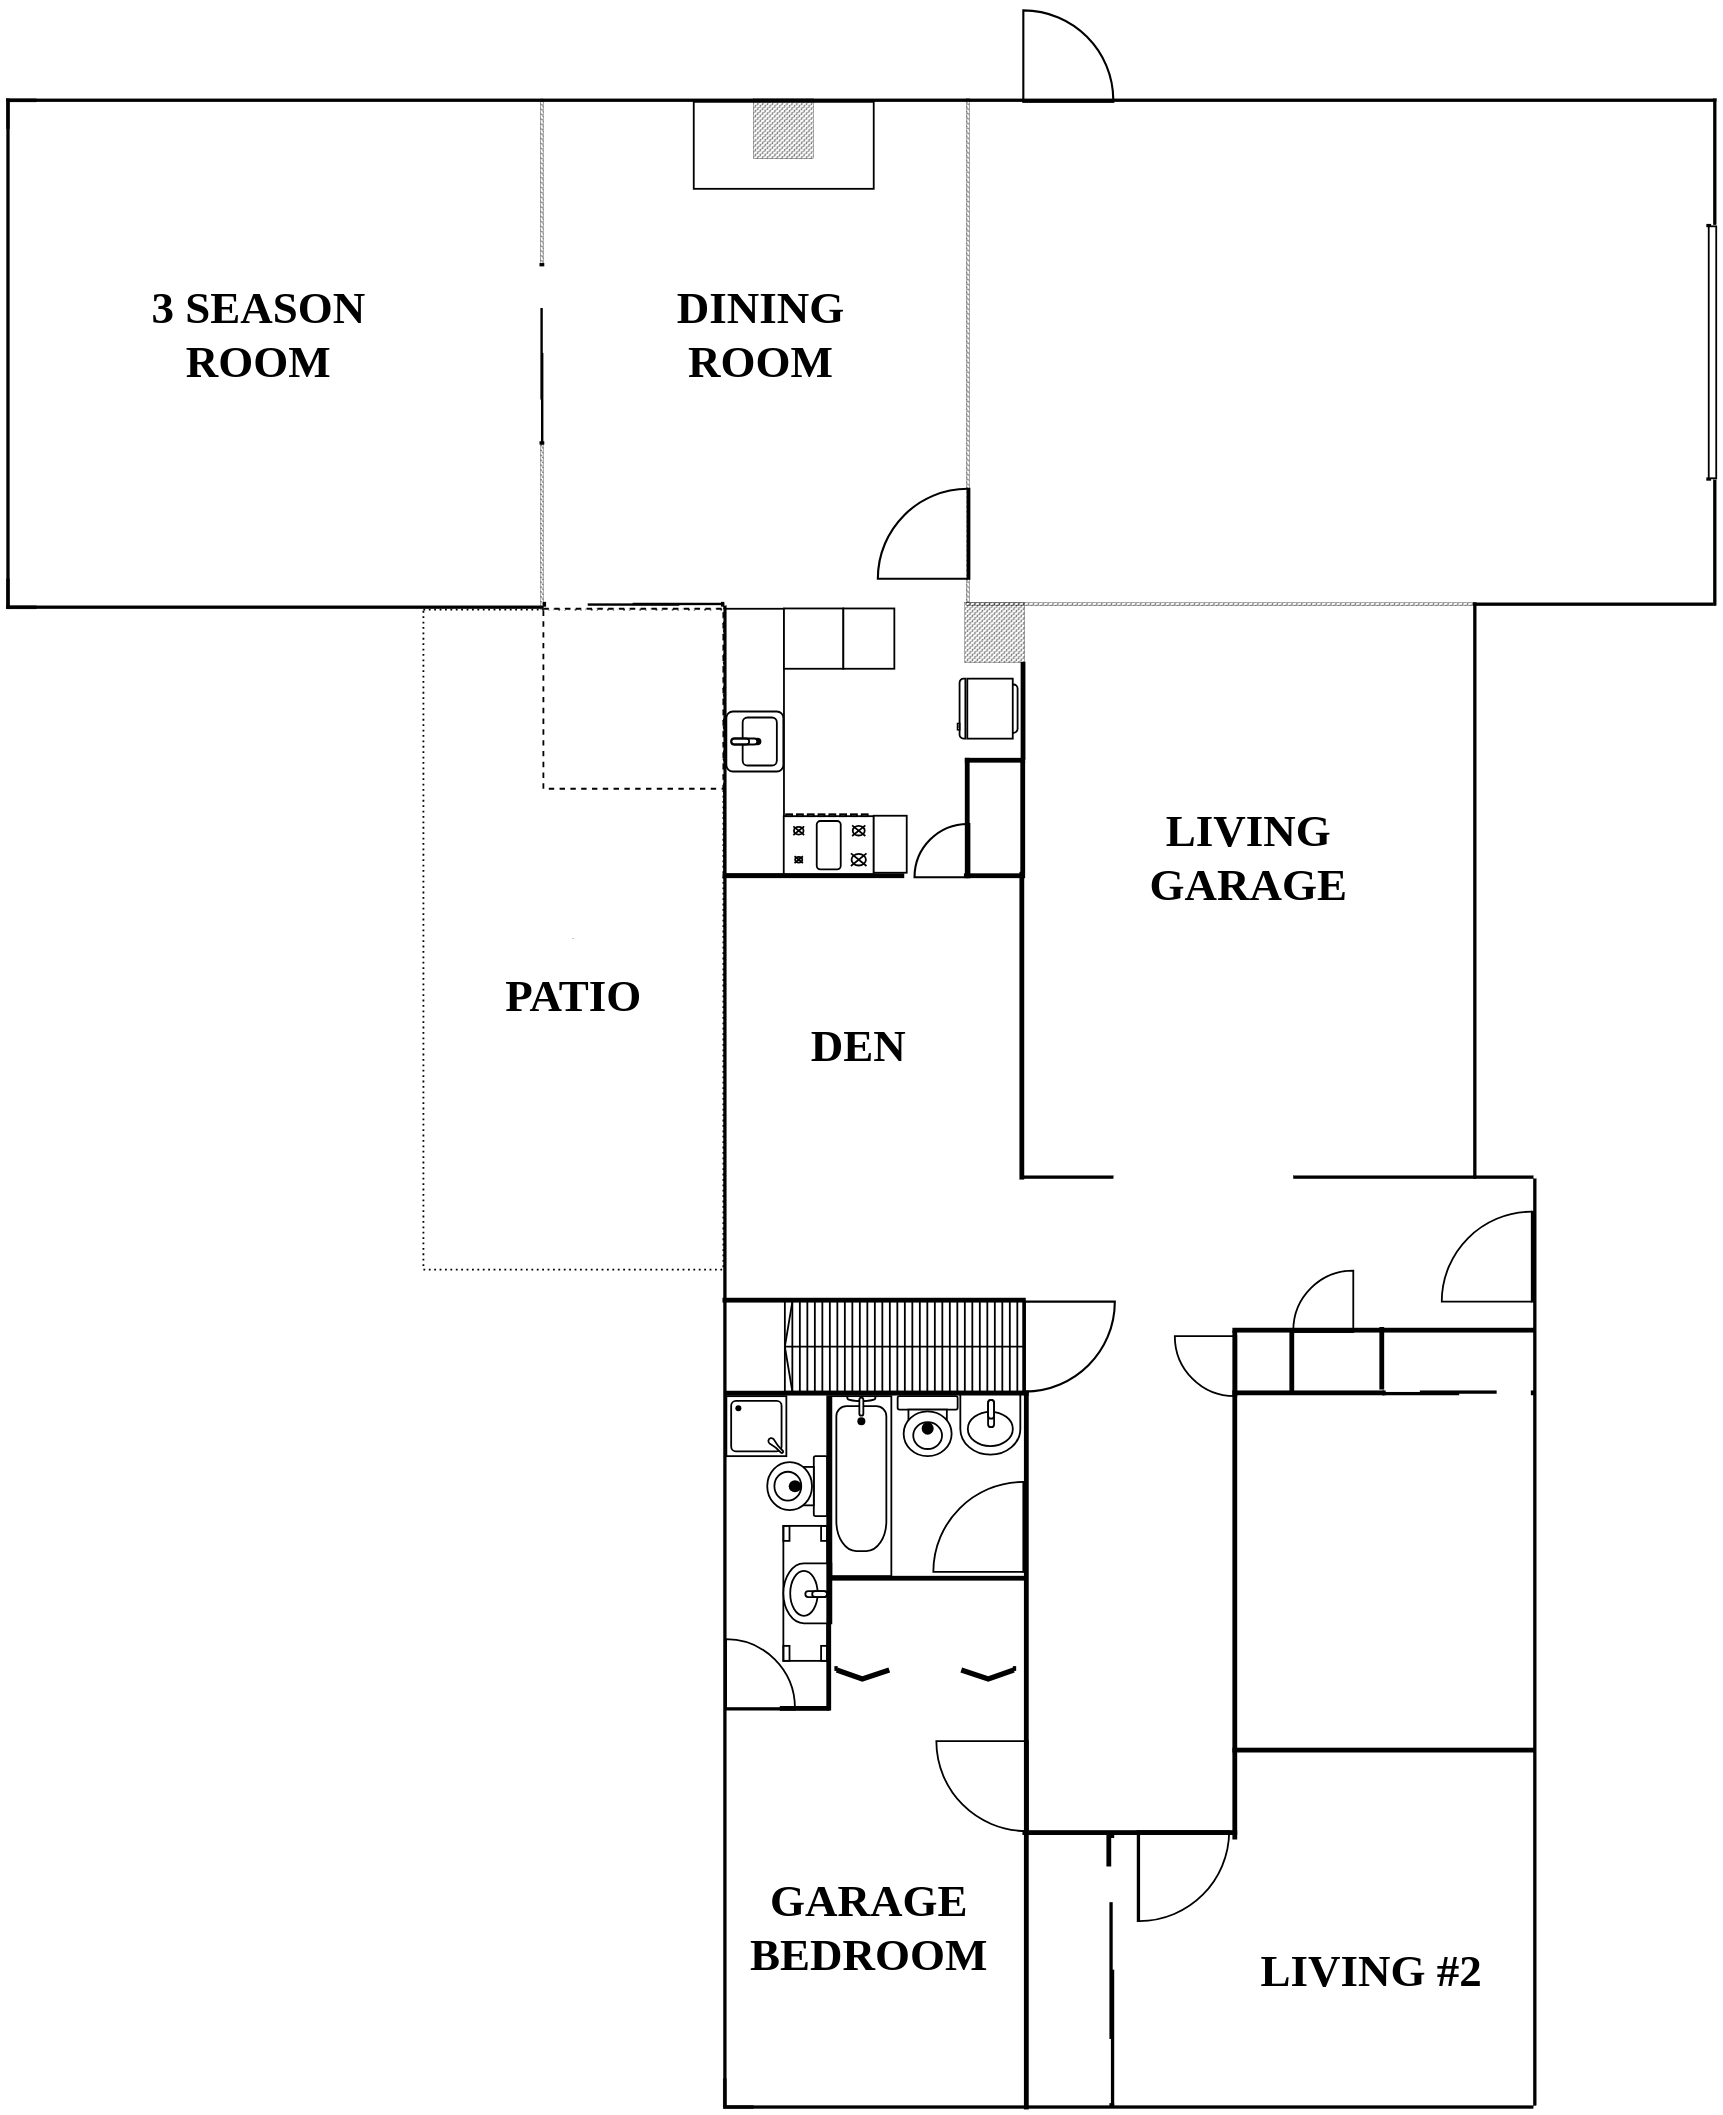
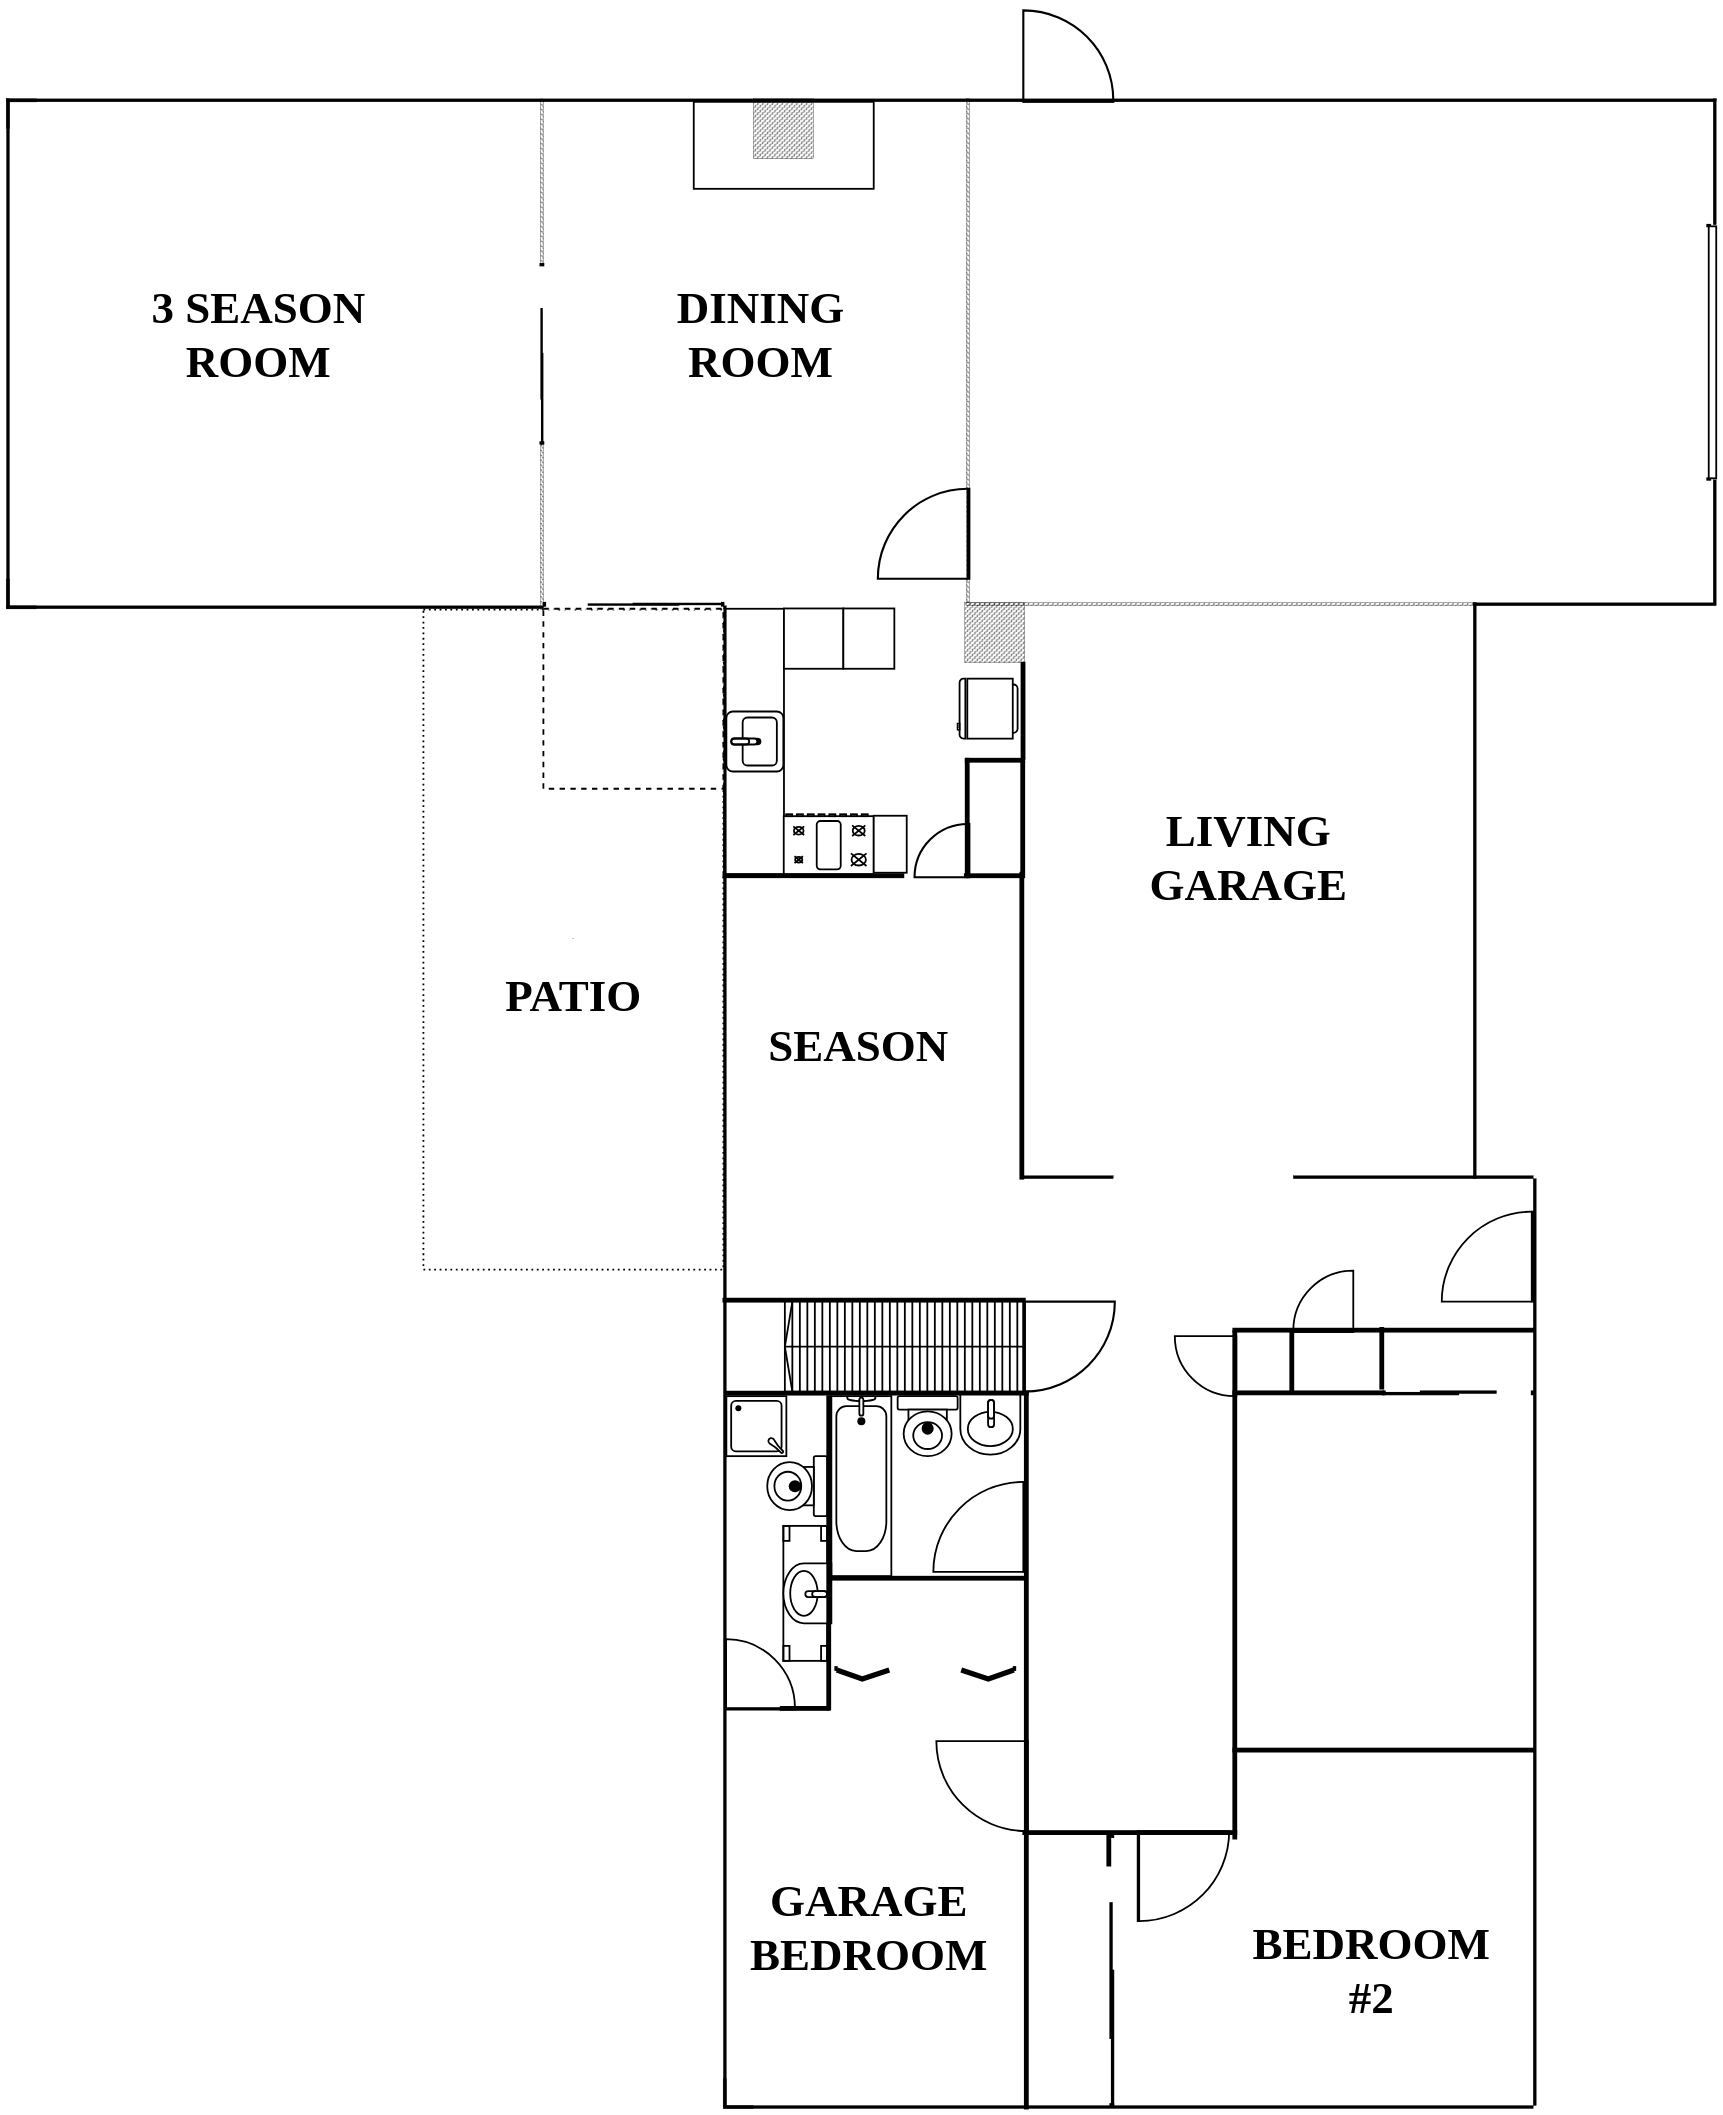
- <mxCell id="82" value="&lt;h1&gt;DEN&lt;/h1&gt;" style="text;html=1;strokeColor=none;fillColor=none;align=center;verticalAlign=middle;whiteSpace=wrap;rounded=0;fontFamily=Verdana;fontStyle=1;fontSize=75;" vertex="1" parent="1"><mxGeometry x="2410" y="3254" width="900" height="460" as="geometry" /></mxCell>
+ <mxCell id="82" value="&lt;h1&gt;SEASON&lt;/h1&gt;" style="text;html=1;strokeColor=none;fillColor=none;align=center;verticalAlign=middle;whiteSpace=wrap;rounded=0;fontFamily=Verdana;fontStyle=1;fontSize=75;" vertex="1" parent="1"><mxGeometry x="2410" y="3254" width="900" height="460" as="geometry" /></mxCell>
- <mxCell id="83" value="&lt;h1&gt;LIVING #2&lt;br&gt;&lt;/h1&gt;" style="text;html=1;strokeColor=none;fillColor=none;align=center;verticalAlign=middle;whiteSpace=wrap;rounded=0;fontFamily=Verdana;fontStyle=1;fontSize=75;" vertex="1" parent="1"><mxGeometry x="4120" y="6339" width="900" height="460" as="geometry" /></mxCell>
+ <mxCell id="83" value="&lt;h1&gt;BEDROOM #2&lt;br&gt;&lt;/h1&gt;" style="text;html=1;strokeColor=none;fillColor=none;align=center;verticalAlign=middle;whiteSpace=wrap;rounded=0;fontFamily=Verdana;fontStyle=1;fontSize=75;" vertex="1" parent="1"><mxGeometry x="4120" y="6339" width="900" height="460" as="geometry" /></mxCell>
